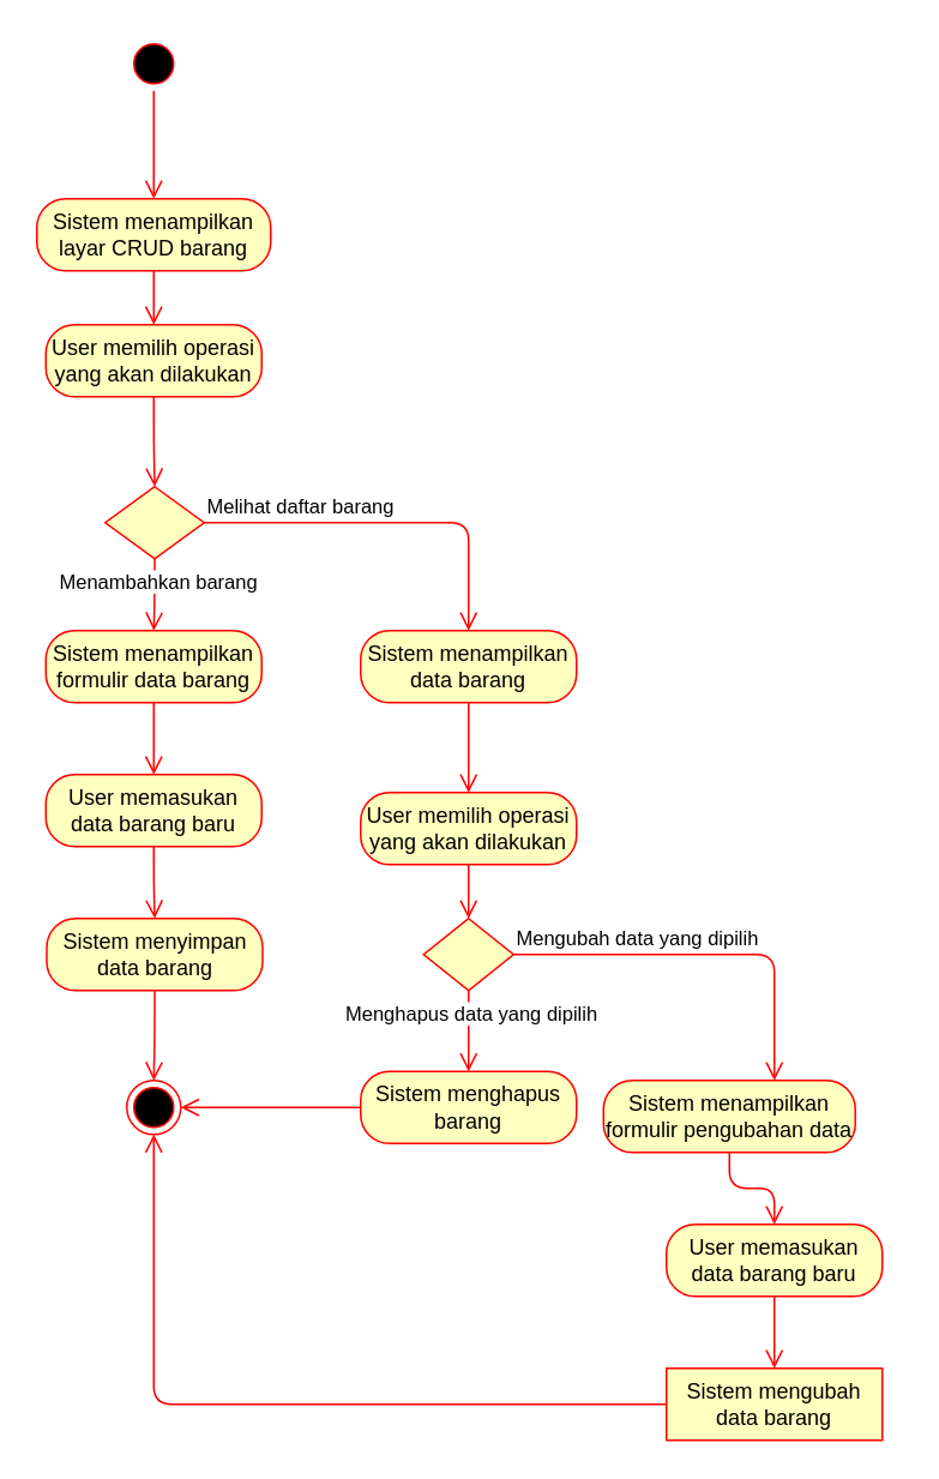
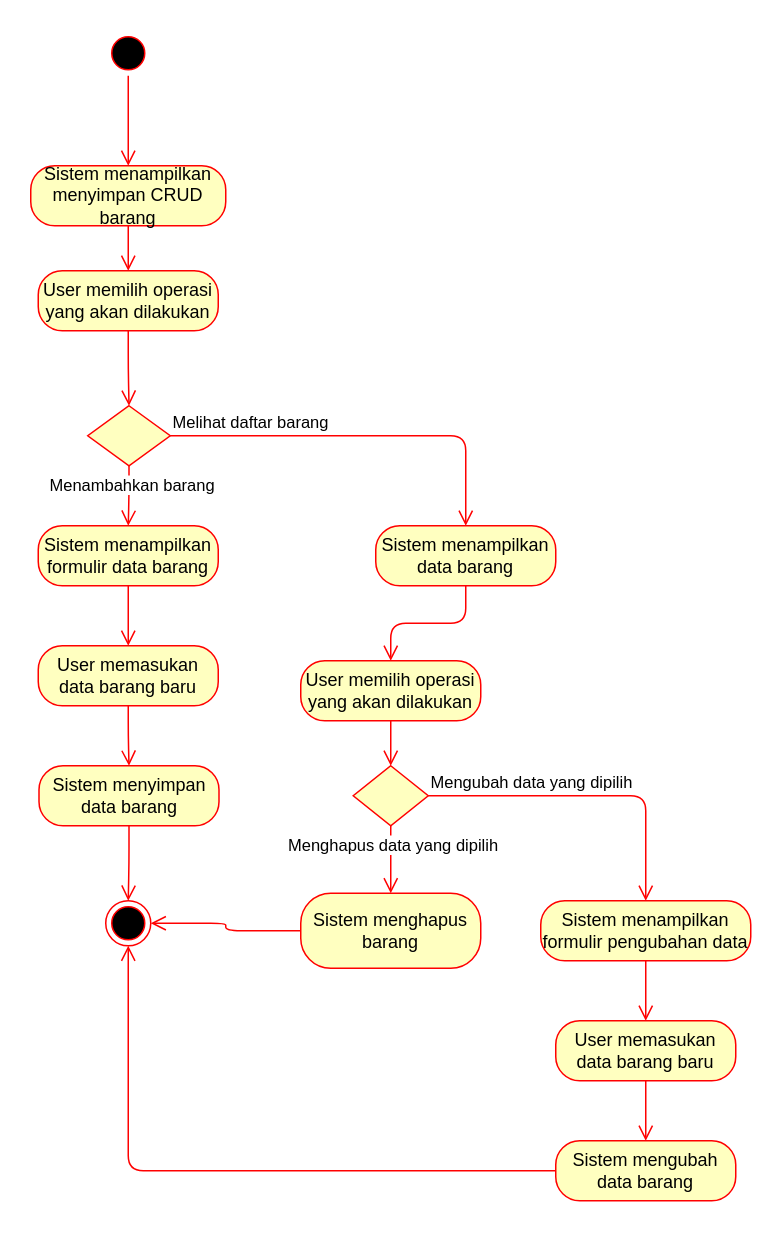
- <mxCell id="4" value="Sistem menampilkan layar CRUD barang" style="rounded=1;whiteSpace=wrap;html=1;arcSize=40;fontColor=#000000;fillColor=#ffffc0;strokeColor=#ff0000;" parent="1" vertex="1"><mxGeometry x="20" y="110" width="130" height="40" as="geometry" /></mxCell>
+ <mxCell id="4" value="Sistem menampilkan menyimpan CRUD barang" style="rounded=1;whiteSpace=wrap;html=1;arcSize=40;fontColor=#000000;fillColor=#ffffc0;strokeColor=#ff0000;" parent="1" vertex="1"><mxGeometry x="20" y="110" width="130" height="40" as="geometry" /></mxCell>
- <mxCell id="18" value="Sistem menampilkan data barang" style="rounded=1;whiteSpace=wrap;html=1;arcSize=40;fontColor=#000000;fillColor=#ffffc0;strokeColor=#ff0000;" parent="1" vertex="1"><mxGeometry x="200" y="350" width="120" height="40" as="geometry" /></mxCell>
+ <mxCell id="18" value="Sistem menampilkan data barang" style="rounded=1;whiteSpace=wrap;html=1;arcSize=40;fontColor=#000000;fillColor=#ffffc0;strokeColor=#ff0000;" parent="1" vertex="1"><mxGeometry x="250" y="350" width="120" height="40" as="geometry" /></mxCell>
- <mxCell id="31" value="Sistem menghapus barang" style="rounded=1;whiteSpace=wrap;html=1;arcSize=40;fontColor=#000000;fillColor=#ffffc0;strokeColor=#ff0000;" parent="1" vertex="1"><mxGeometry x="200" y="595" width="120" height="40" as="geometry" /></mxCell>
+ <mxCell id="31" value="Sistem menghapus barang" style="rounded=1;whiteSpace=wrap;html=1;arcSize=40;fontColor=#000000;fillColor=#ffffc0;strokeColor=#ff0000;" parent="1" vertex="1"><mxGeometry x="200" y="595" width="120" height="50" as="geometry" /></mxCell>
- <mxCell id="25" value="Sistem menampilkan formulir pengubahan data" style="rounded=1;whiteSpace=wrap;html=1;arcSize=40;fontColor=#000000;fillColor=#ffffc0;strokeColor=#ff0000;" parent="1" vertex="1"><mxGeometry x="335" y="600" width="140" height="40" as="geometry" /></mxCell>
+ <mxCell id="25" value="Sistem menampilkan formulir pengubahan data" style="rounded=1;whiteSpace=wrap;html=1;arcSize=40;fontColor=#000000;fillColor=#ffffc0;strokeColor=#ff0000;" parent="1" vertex="1"><mxGeometry x="360" y="600" width="140" height="40" as="geometry" /></mxCell>
- <mxCell id="29" value="Sistem mengubah data barang" style="whiteSpace=wrap;html=1;arcSize=40;fontColor=#000000;fillColor=#ffffc0;strokeColor=#ff0000;rounded=0;" parent="1" vertex="1"><mxGeometry x="370" y="760" width="120" height="40" as="geometry" /></mxCell>
+ <mxCell id="29" value="Sistem mengubah data barang" style="rounded=1;whiteSpace=wrap;html=1;arcSize=40;fontColor=#000000;fillColor=#ffffc0;strokeColor=#ff0000;" parent="1" vertex="1"><mxGeometry x="370" y="760" width="120" height="40" as="geometry" /></mxCell>
